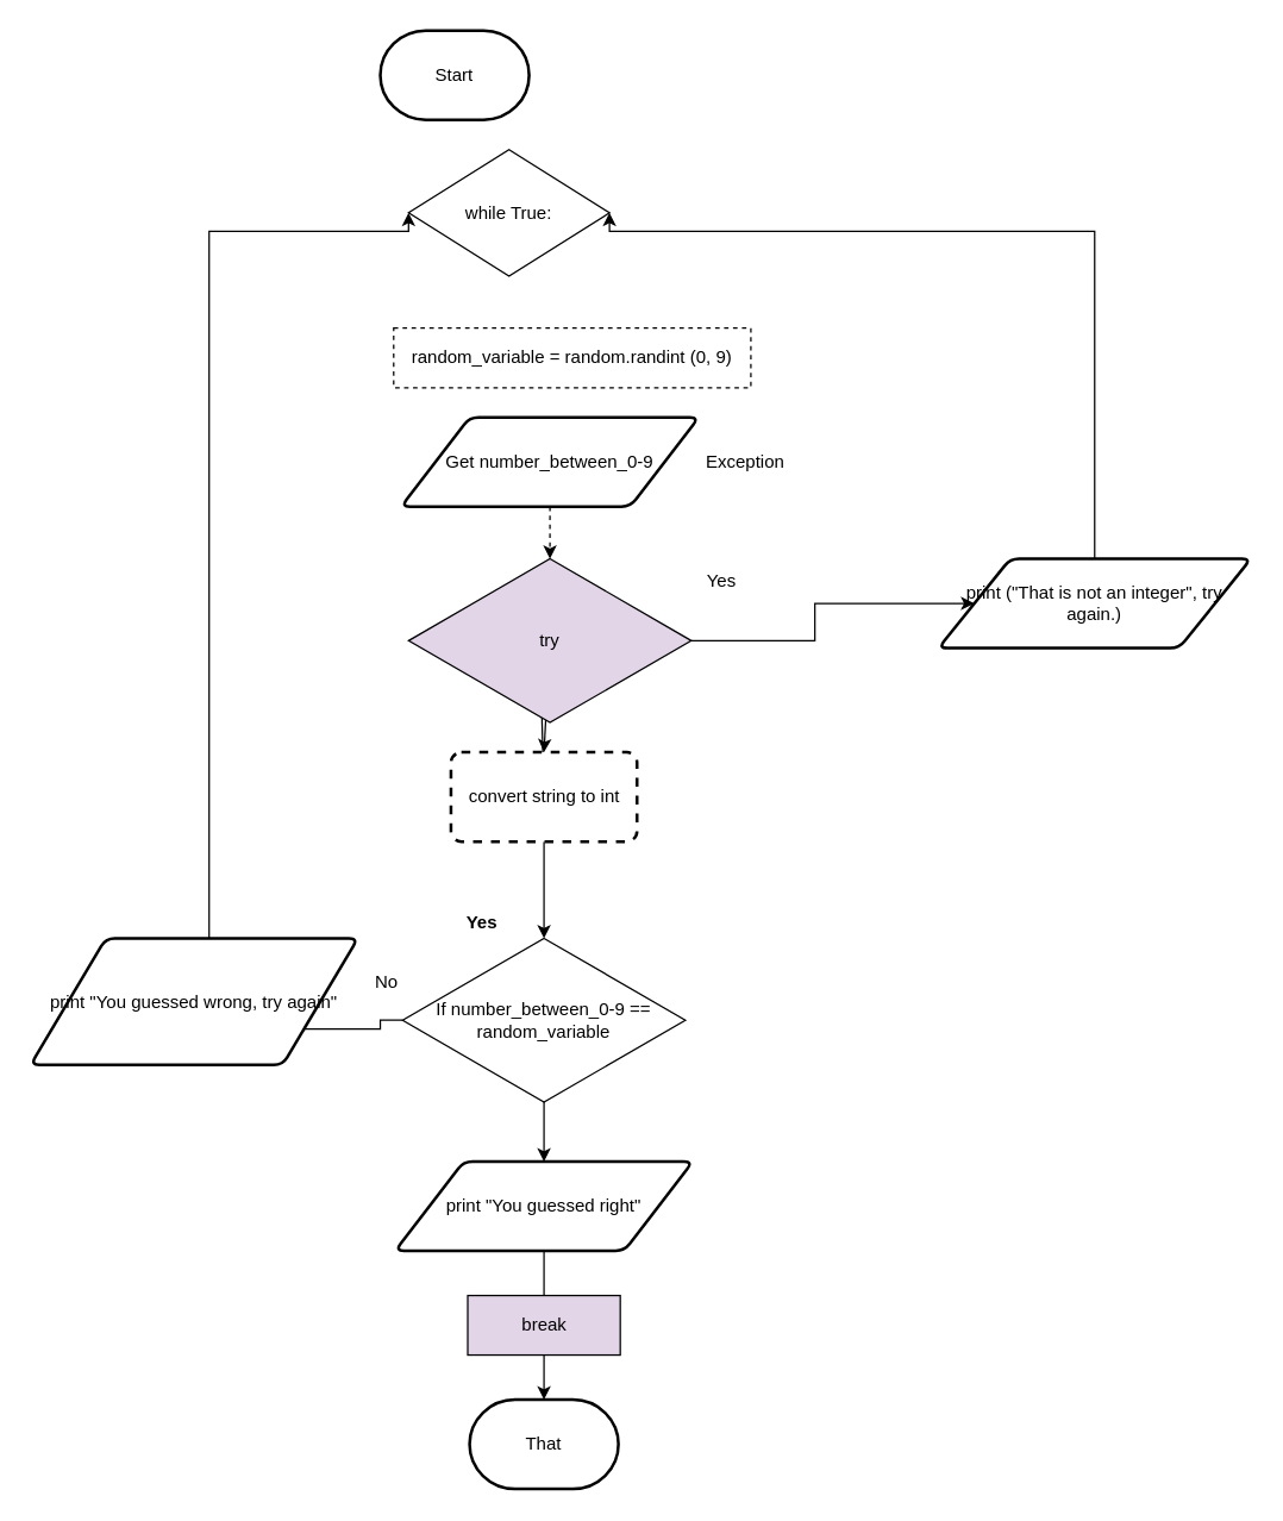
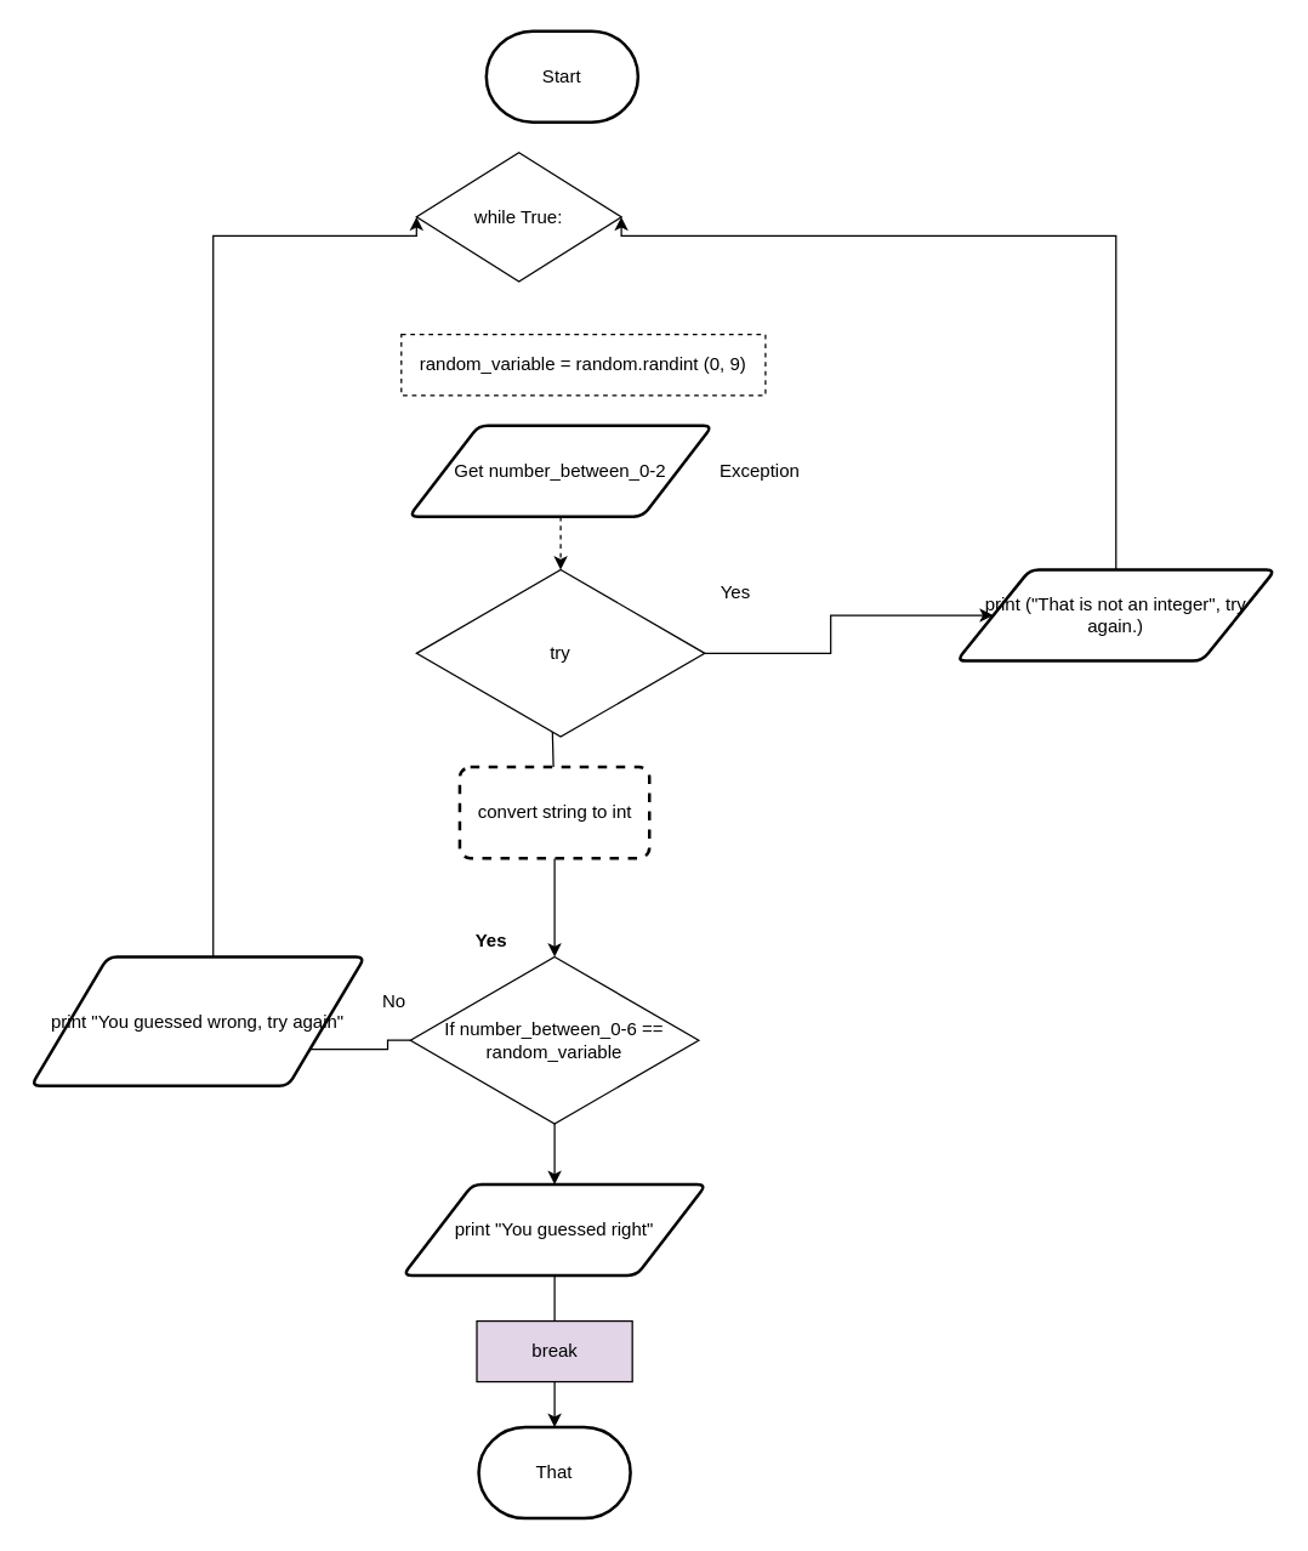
- <mxCell id="2" value="Start" style="strokeWidth=2;html=1;shape=mxgraph.flowchart.terminator;whiteSpace=wrap;" parent="1" vertex="1"><mxGeometry x="255" y="20" width="100" height="60" as="geometry" /></mxCell>
+ <mxCell id="2" value="Start" style="strokeWidth=2;html=1;shape=mxgraph.flowchart.terminator;whiteSpace=wrap;" parent="1" vertex="1"><mxGeometry x="320" y="20" width="100" height="60" as="geometry" /></mxCell>
- <mxCell id="4" value="Get number_between_0-9" style="shape=parallelogram;html=1;strokeWidth=2;perimeter=parallelogramPerimeter;whiteSpace=wrap;rounded=1;arcSize=12;size=0.23;" parent="1" vertex="1"><mxGeometry x="269" y="280" width="200" height="60" as="geometry" /></mxCell>
+ <mxCell id="4" value="Get number_between_0-2" style="shape=parallelogram;html=1;strokeWidth=2;perimeter=parallelogramPerimeter;whiteSpace=wrap;rounded=1;arcSize=12;size=0.23;" parent="1" vertex="1"><mxGeometry x="269" y="280" width="200" height="60" as="geometry" /></mxCell>
- <mxCell id="12" value="try" style="rhombus;whiteSpace=wrap;html=1;fillColor=#e1d5e7;" parent="1" vertex="1"><mxGeometry x="274" y="375" width="190" height="110" as="geometry" /></mxCell>
+ <mxCell id="12" value="try" style="rhombus;whiteSpace=wrap;html=1;" parent="1" vertex="1"><mxGeometry x="274" y="375" width="190" height="110" as="geometry" /></mxCell>
- <mxCell id="9" style="edgeStyle=none;html=1;entryX=0.5;entryY=0;entryDx=0;entryDy=0;labelPosition=center;verticalLabelPosition=middle;align=center;verticalAlign=middle;" parent="1" source="12" target="8" edge="1"><mxGeometry relative="1" as="geometry" /></mxCell>
- <mxCell id="18" value="If number_between_0-9 == random_variable" style="rhombus;whiteSpace=wrap;html=1;" parent="1" vertex="1"><mxGeometry x="270" y="630" width="190" height="110" as="geometry" /></mxCell>
+ <mxCell id="18" value="If number_between_0-6 == random_variable" style="rhombus;whiteSpace=wrap;html=1;" parent="1" vertex="1"><mxGeometry x="270" y="630" width="190" height="110" as="geometry" /></mxCell>
